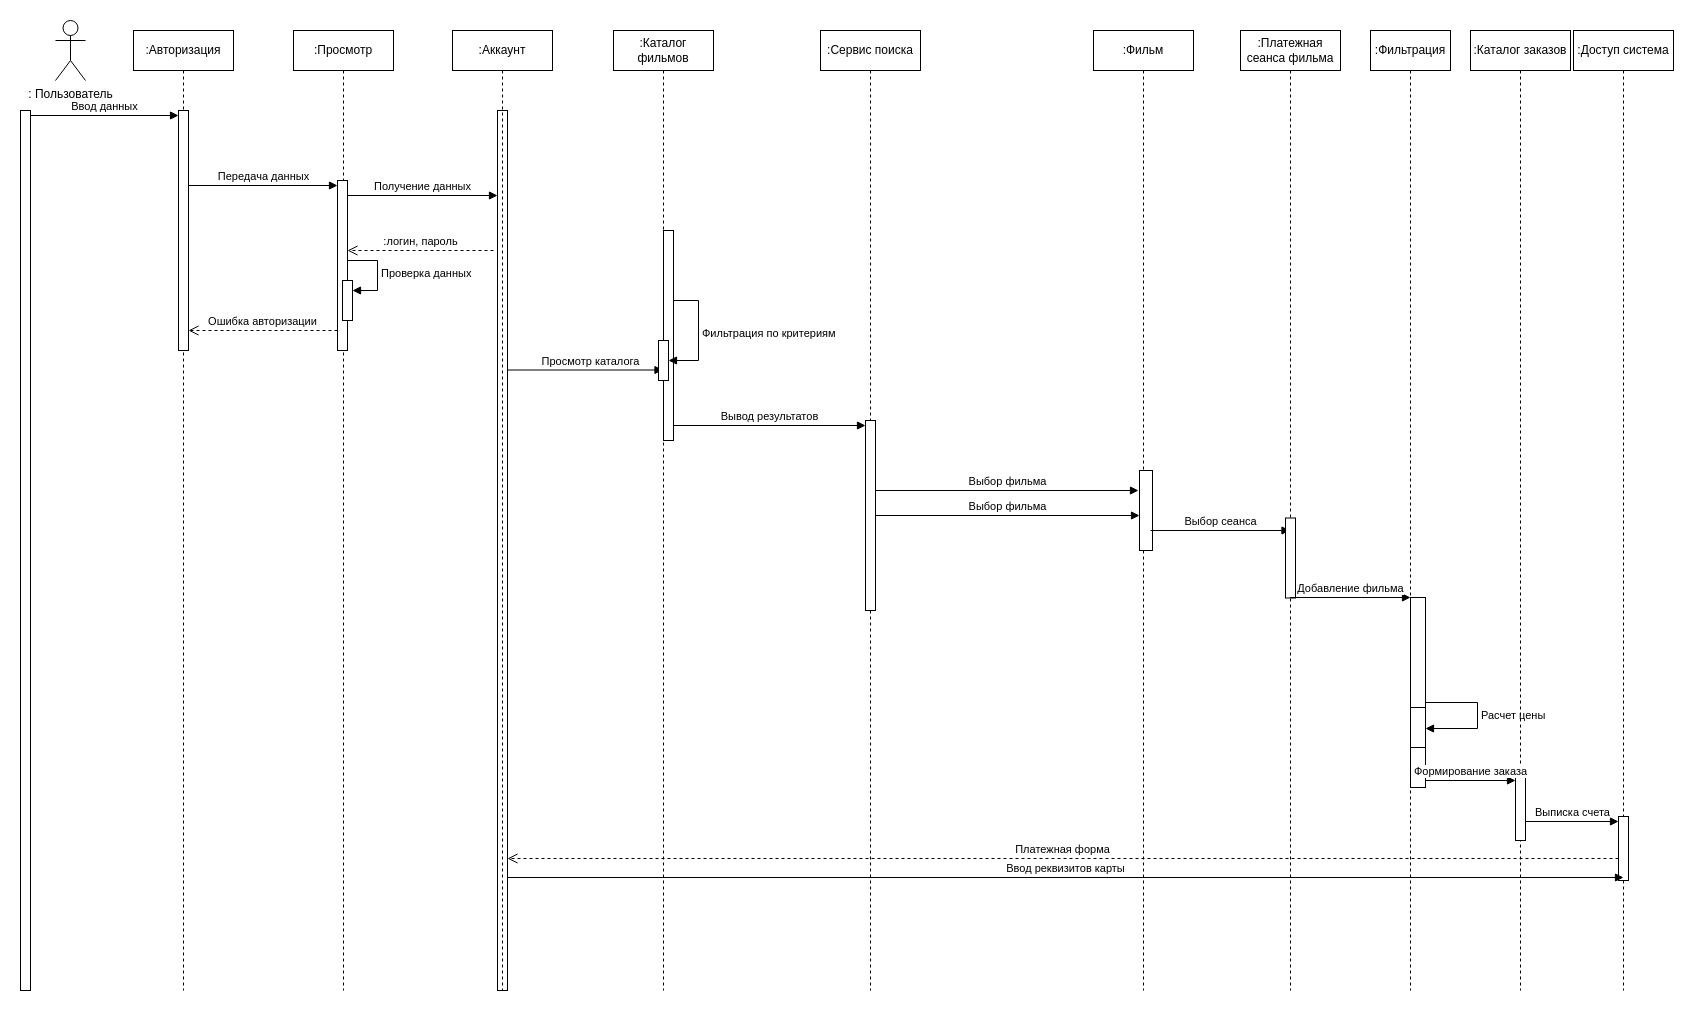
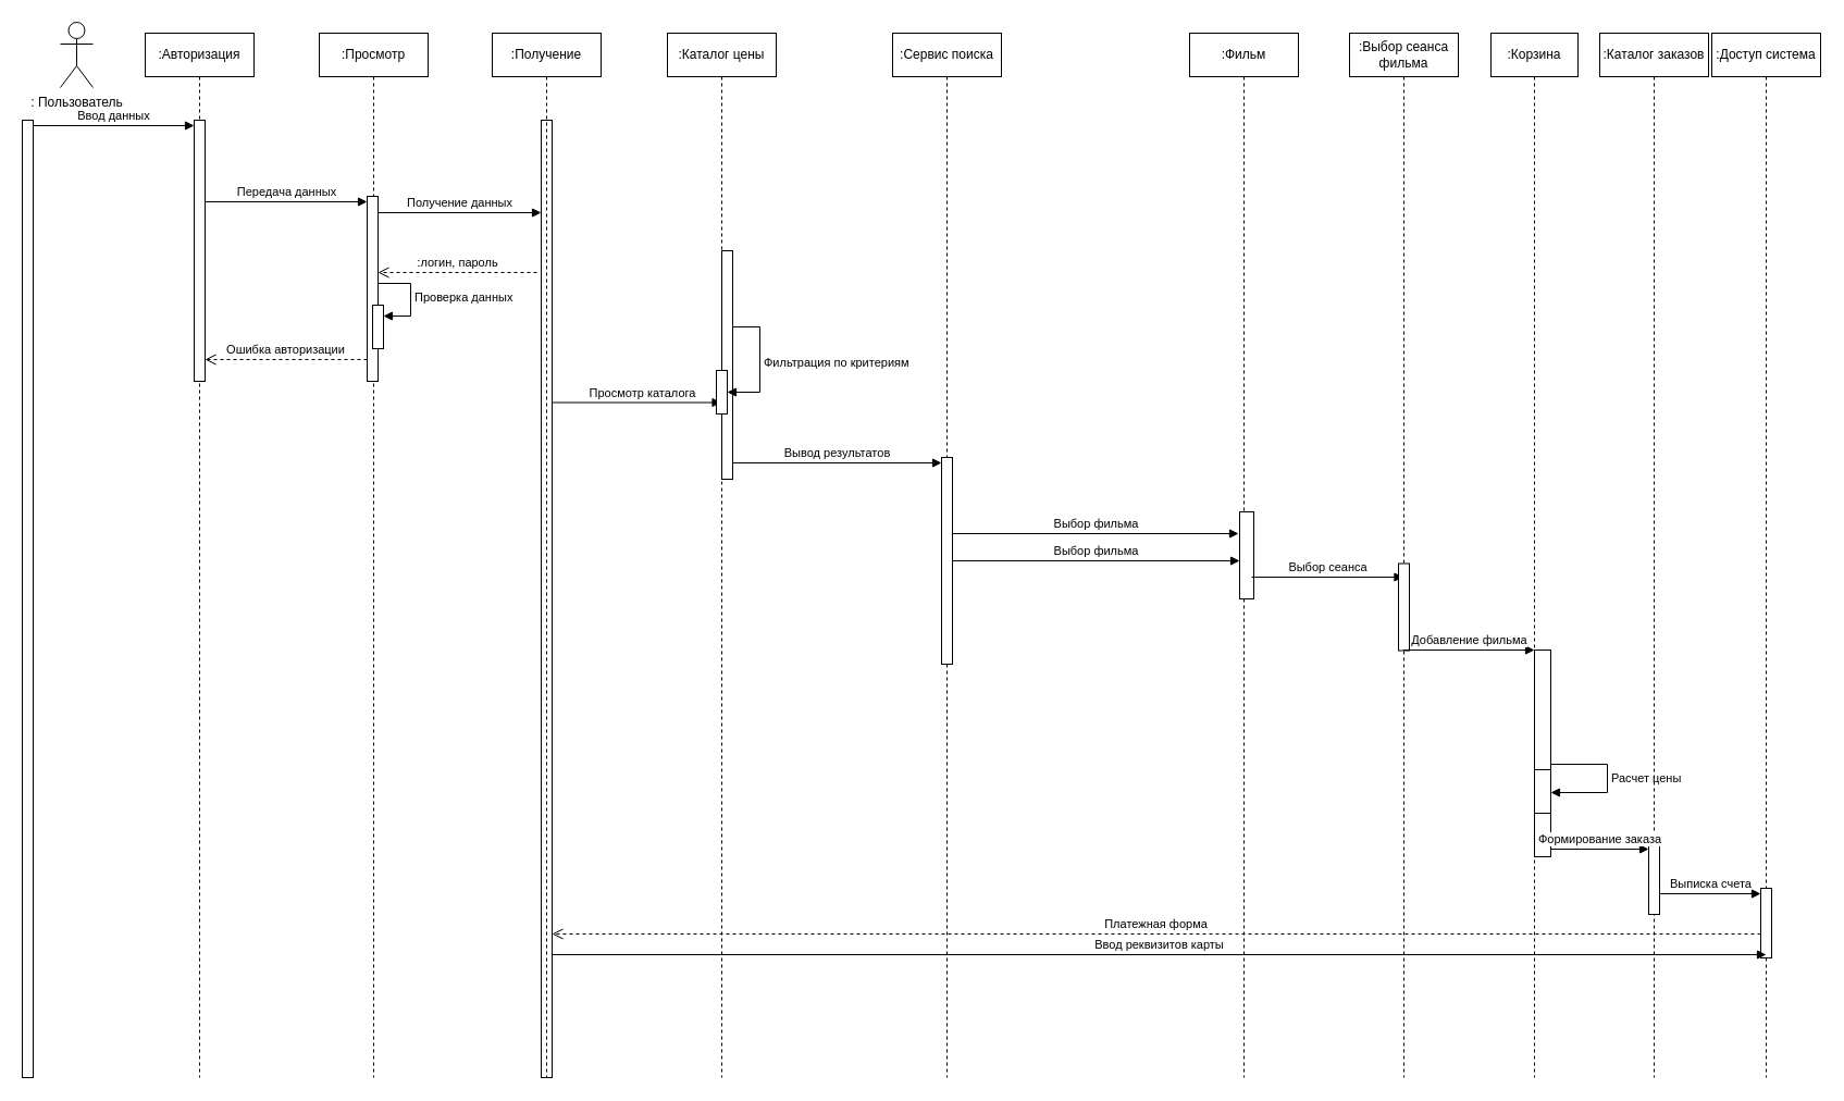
- <mxCell id="42" value=":Аккаунт" style="shape=umlLifeline;perimeter=lifelinePerimeter;whiteSpace=wrap;html=1;container=1;dropTarget=0;collapsible=0;recursiveResize=0;outlineConnect=0;portConstraint=eastwest;newEdgeStyle={&quot;curved&quot;:0,&quot;rounded&quot;:0};" vertex="1" parent="1"><mxGeometry x="452" y="30" width="100" height="960" as="geometry" /></mxCell>
+ <mxCell id="42" value=":Получение" style="shape=umlLifeline;perimeter=lifelinePerimeter;whiteSpace=wrap;html=1;container=1;dropTarget=0;collapsible=0;recursiveResize=0;outlineConnect=0;portConstraint=eastwest;newEdgeStyle={&quot;curved&quot;:0,&quot;rounded&quot;:0};" vertex="1" parent="1"><mxGeometry x="452" y="30" width="100" height="960" as="geometry" /></mxCell>
- <mxCell id="20" value=":Каталог фильмов" style="shape=umlLifeline;perimeter=lifelinePerimeter;whiteSpace=wrap;html=1;container=1;dropTarget=0;collapsible=0;recursiveResize=0;outlineConnect=0;portConstraint=eastwest;newEdgeStyle={&quot;curved&quot;:0,&quot;rounded&quot;:0};" vertex="1" parent="1"><mxGeometry x="613" y="30" width="100" height="960" as="geometry" /></mxCell>
+ <mxCell id="20" value=":Каталог цены" style="shape=umlLifeline;perimeter=lifelinePerimeter;whiteSpace=wrap;html=1;container=1;dropTarget=0;collapsible=0;recursiveResize=0;outlineConnect=0;portConstraint=eastwest;newEdgeStyle={&quot;curved&quot;:0,&quot;rounded&quot;:0};" vertex="1" parent="1"><mxGeometry x="613" y="30" width="100" height="960" as="geometry" /></mxCell>
- <mxCell id="38" value=":Платежная сеанса фильма" style="shape=umlLifeline;perimeter=lifelinePerimeter;whiteSpace=wrap;html=1;container=1;dropTarget=0;collapsible=0;recursiveResize=0;outlineConnect=0;portConstraint=eastwest;newEdgeStyle={&quot;curved&quot;:0,&quot;rounded&quot;:0};" vertex="1" parent="1"><mxGeometry x="1240" y="30" width="100" height="960" as="geometry" /></mxCell>
+ <mxCell id="38" value=":Выбор сеанса фильма" style="shape=umlLifeline;perimeter=lifelinePerimeter;whiteSpace=wrap;html=1;container=1;dropTarget=0;collapsible=0;recursiveResize=0;outlineConnect=0;portConstraint=eastwest;newEdgeStyle={&quot;curved&quot;:0,&quot;rounded&quot;:0};" vertex="1" parent="1"><mxGeometry x="1240" y="30" width="100" height="960" as="geometry" /></mxCell>
- <mxCell id="2" value=":Фильтрация" style="shape=umlLifeline;perimeter=lifelinePerimeter;whiteSpace=wrap;html=1;container=1;dropTarget=0;collapsible=0;recursiveResize=0;outlineConnect=0;portConstraint=eastwest;newEdgeStyle={&quot;curved&quot;:0,&quot;rounded&quot;:0};" vertex="1" parent="1"><mxGeometry x="1370" y="30" width="80" height="960" as="geometry" /></mxCell>
+ <mxCell id="2" value=":Корзина" style="shape=umlLifeline;perimeter=lifelinePerimeter;whiteSpace=wrap;html=1;container=1;dropTarget=0;collapsible=0;recursiveResize=0;outlineConnect=0;portConstraint=eastwest;newEdgeStyle={&quot;curved&quot;:0,&quot;rounded&quot;:0};" vertex="1" parent="1"><mxGeometry x="1370" y="30" width="80" height="960" as="geometry" /></mxCell>
